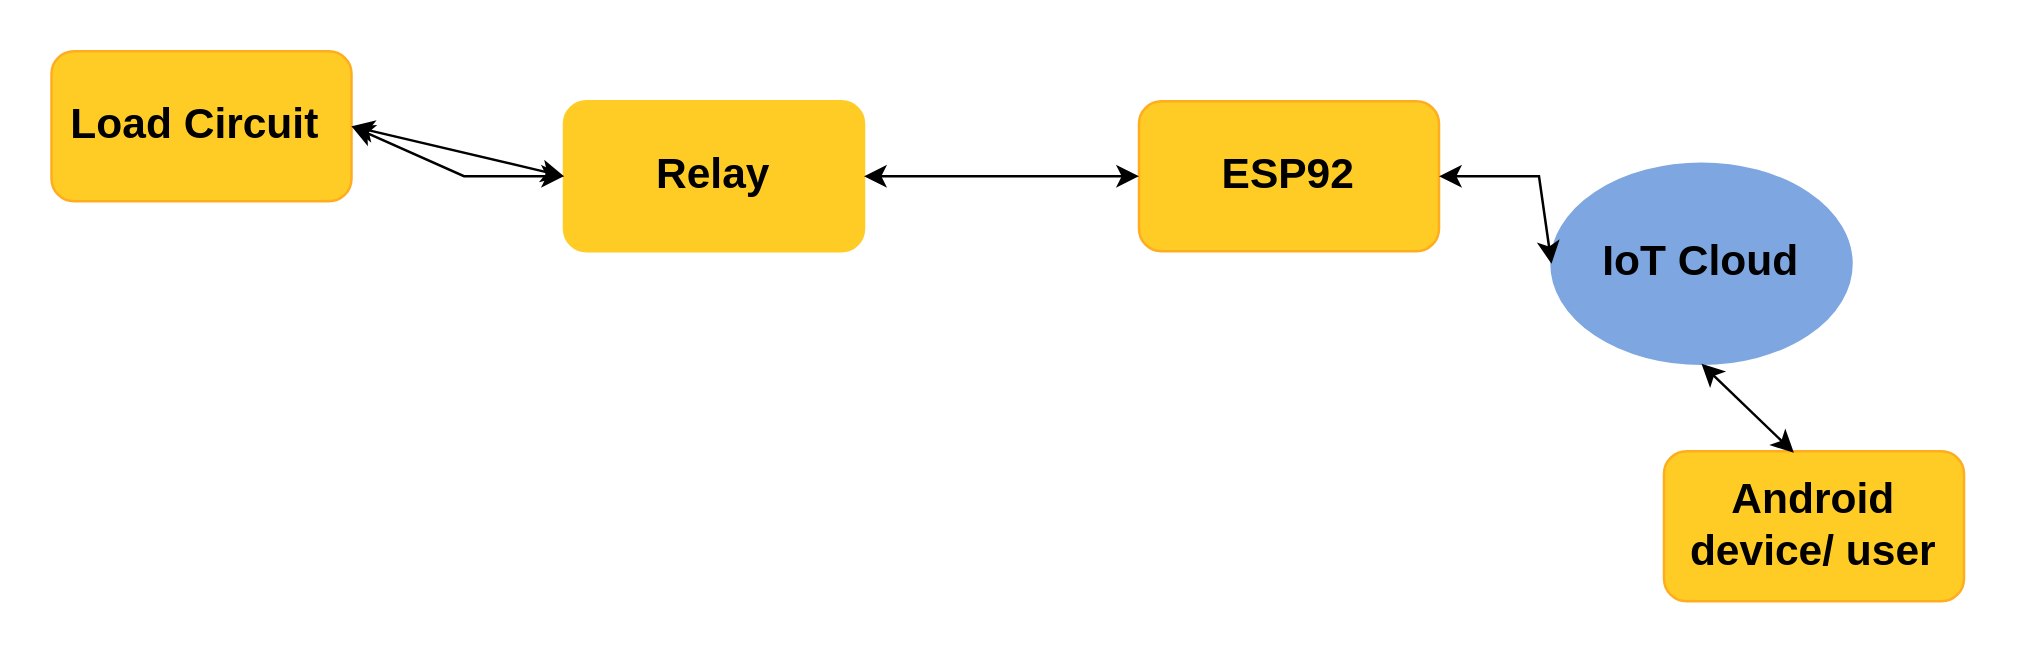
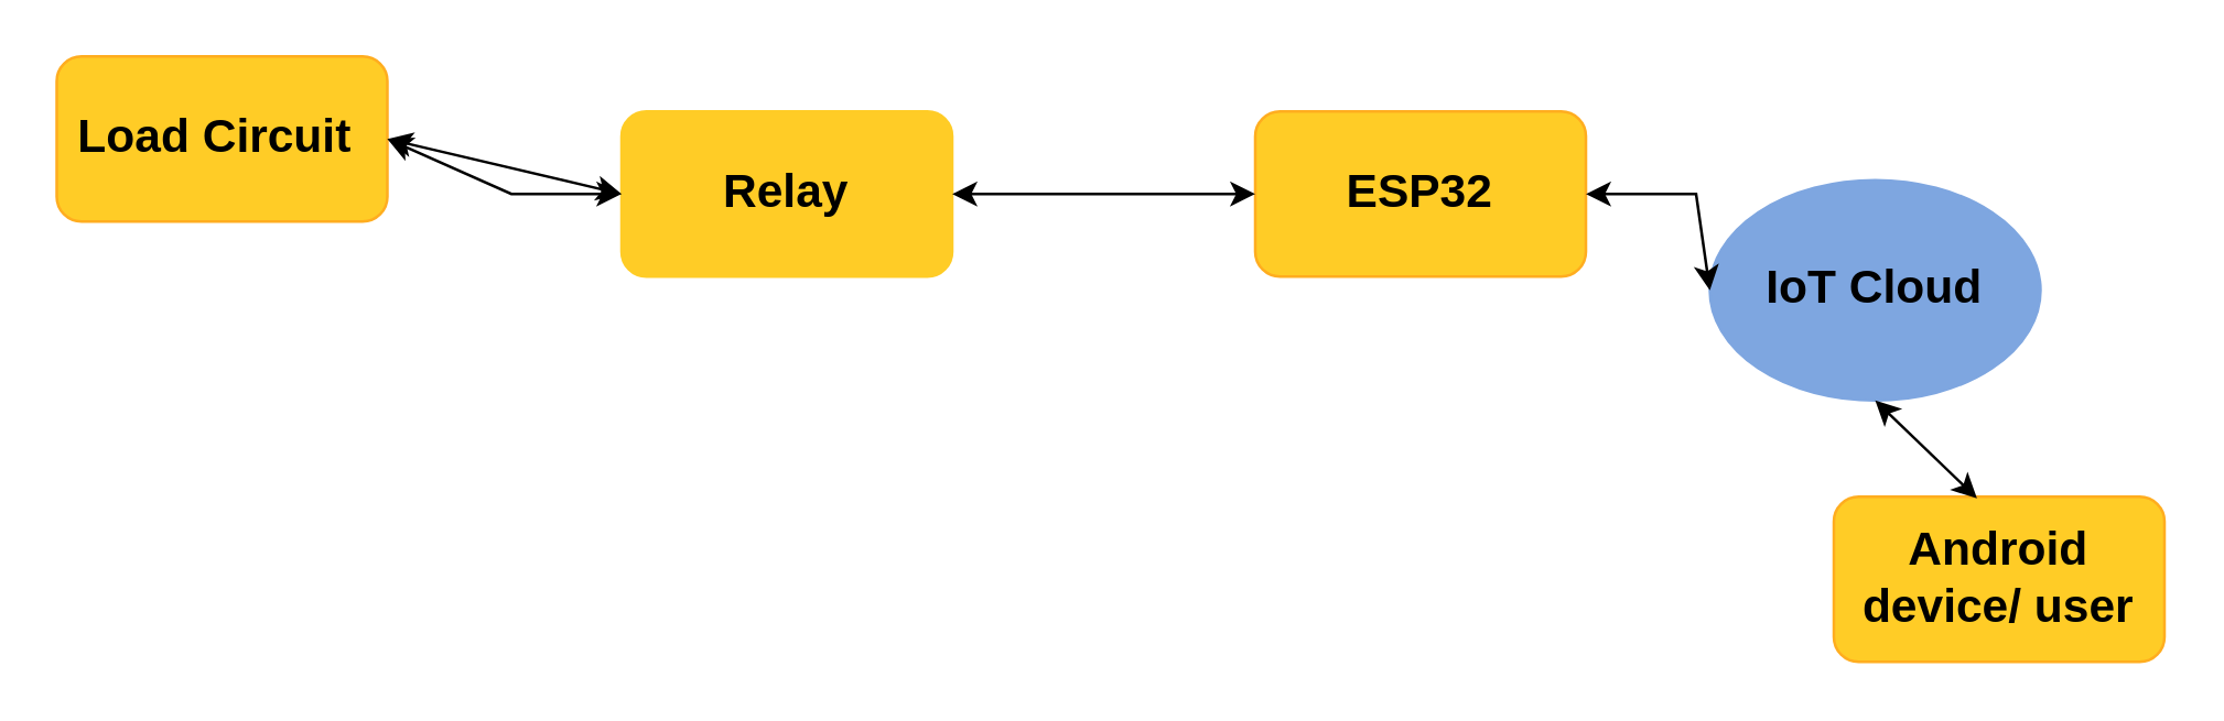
- <mxCell id="4" value="&lt;font style=&quot;font-size: 17px;&quot;&gt;&lt;b&gt;ESP92&lt;/b&gt;&lt;/font&gt;" style="rounded=1;whiteSpace=wrap;html=1;fillColor=#FFCC26;strokeColor=#FFAD1F;" vertex="1" parent="1"><mxGeometry x="455" y="40" width="120" height="60" as="geometry" /></mxCell>
+ <mxCell id="4" value="&lt;font style=&quot;font-size: 17px;&quot;&gt;&lt;b&gt;ESP32&lt;/b&gt;&lt;/font&gt;" style="rounded=1;whiteSpace=wrap;html=1;fillColor=#FFCC26;strokeColor=#FFAD1F;" vertex="1" parent="1"><mxGeometry x="455" y="40" width="120" height="60" as="geometry" /></mxCell>
